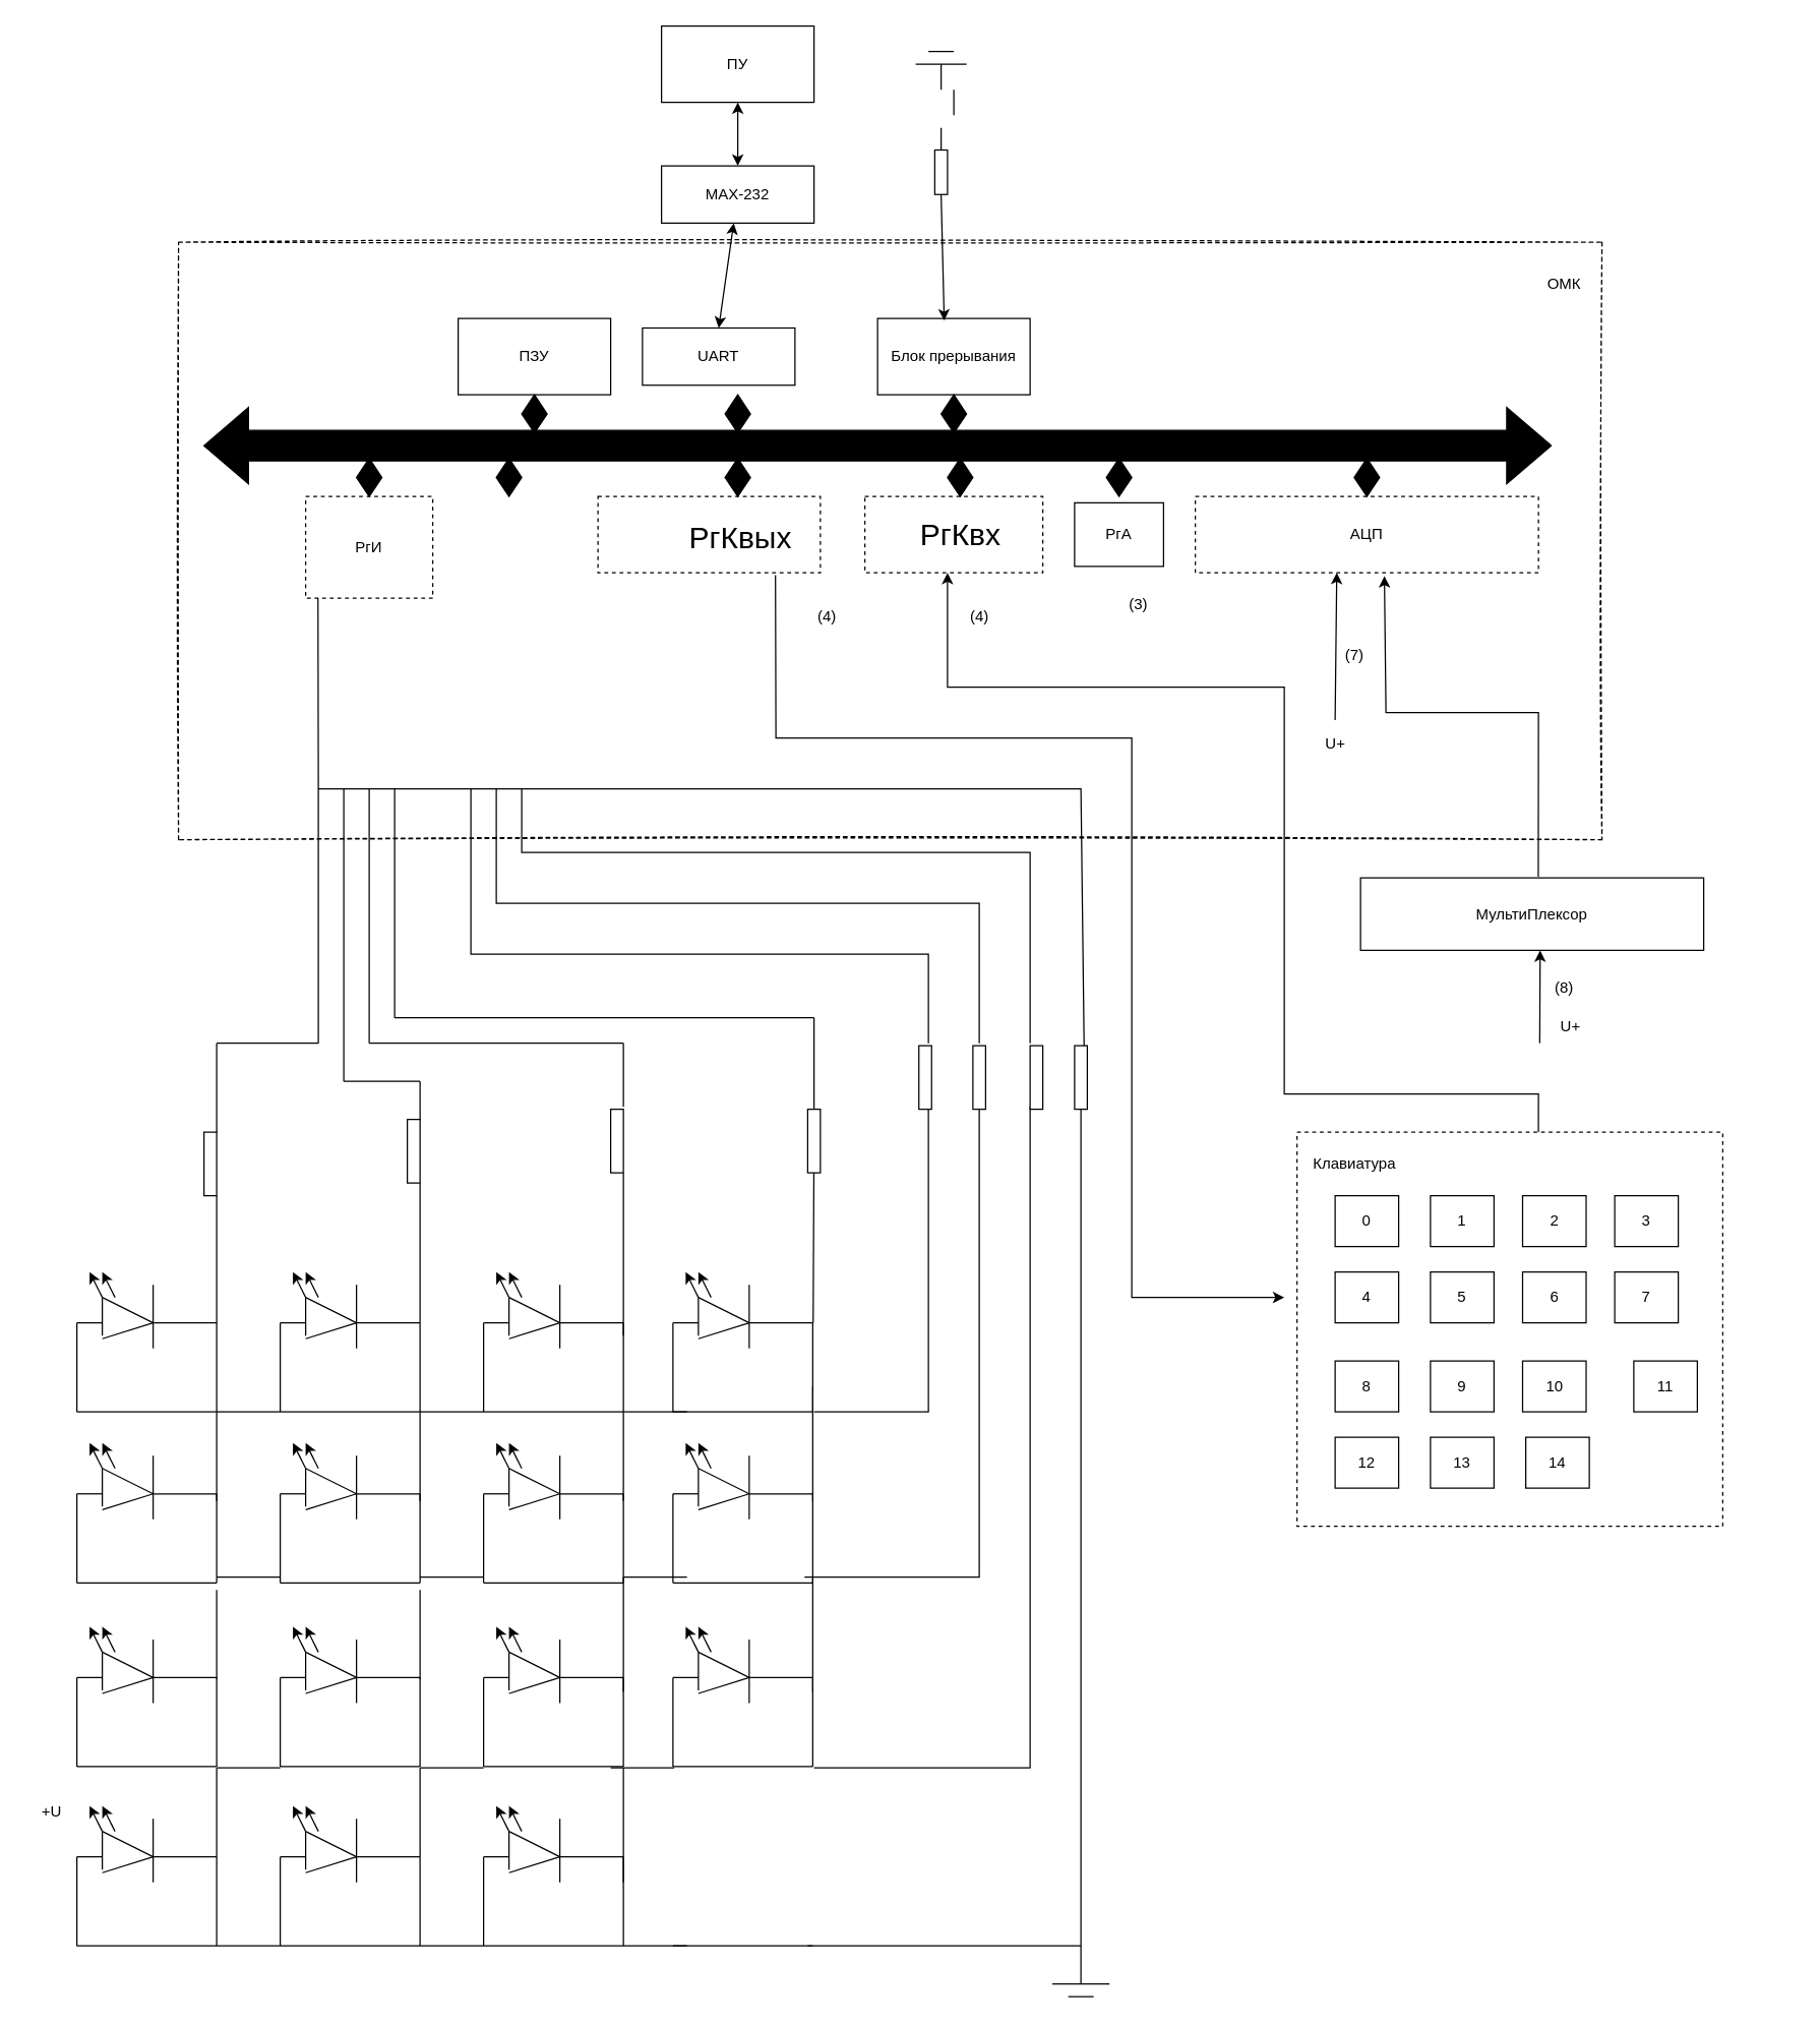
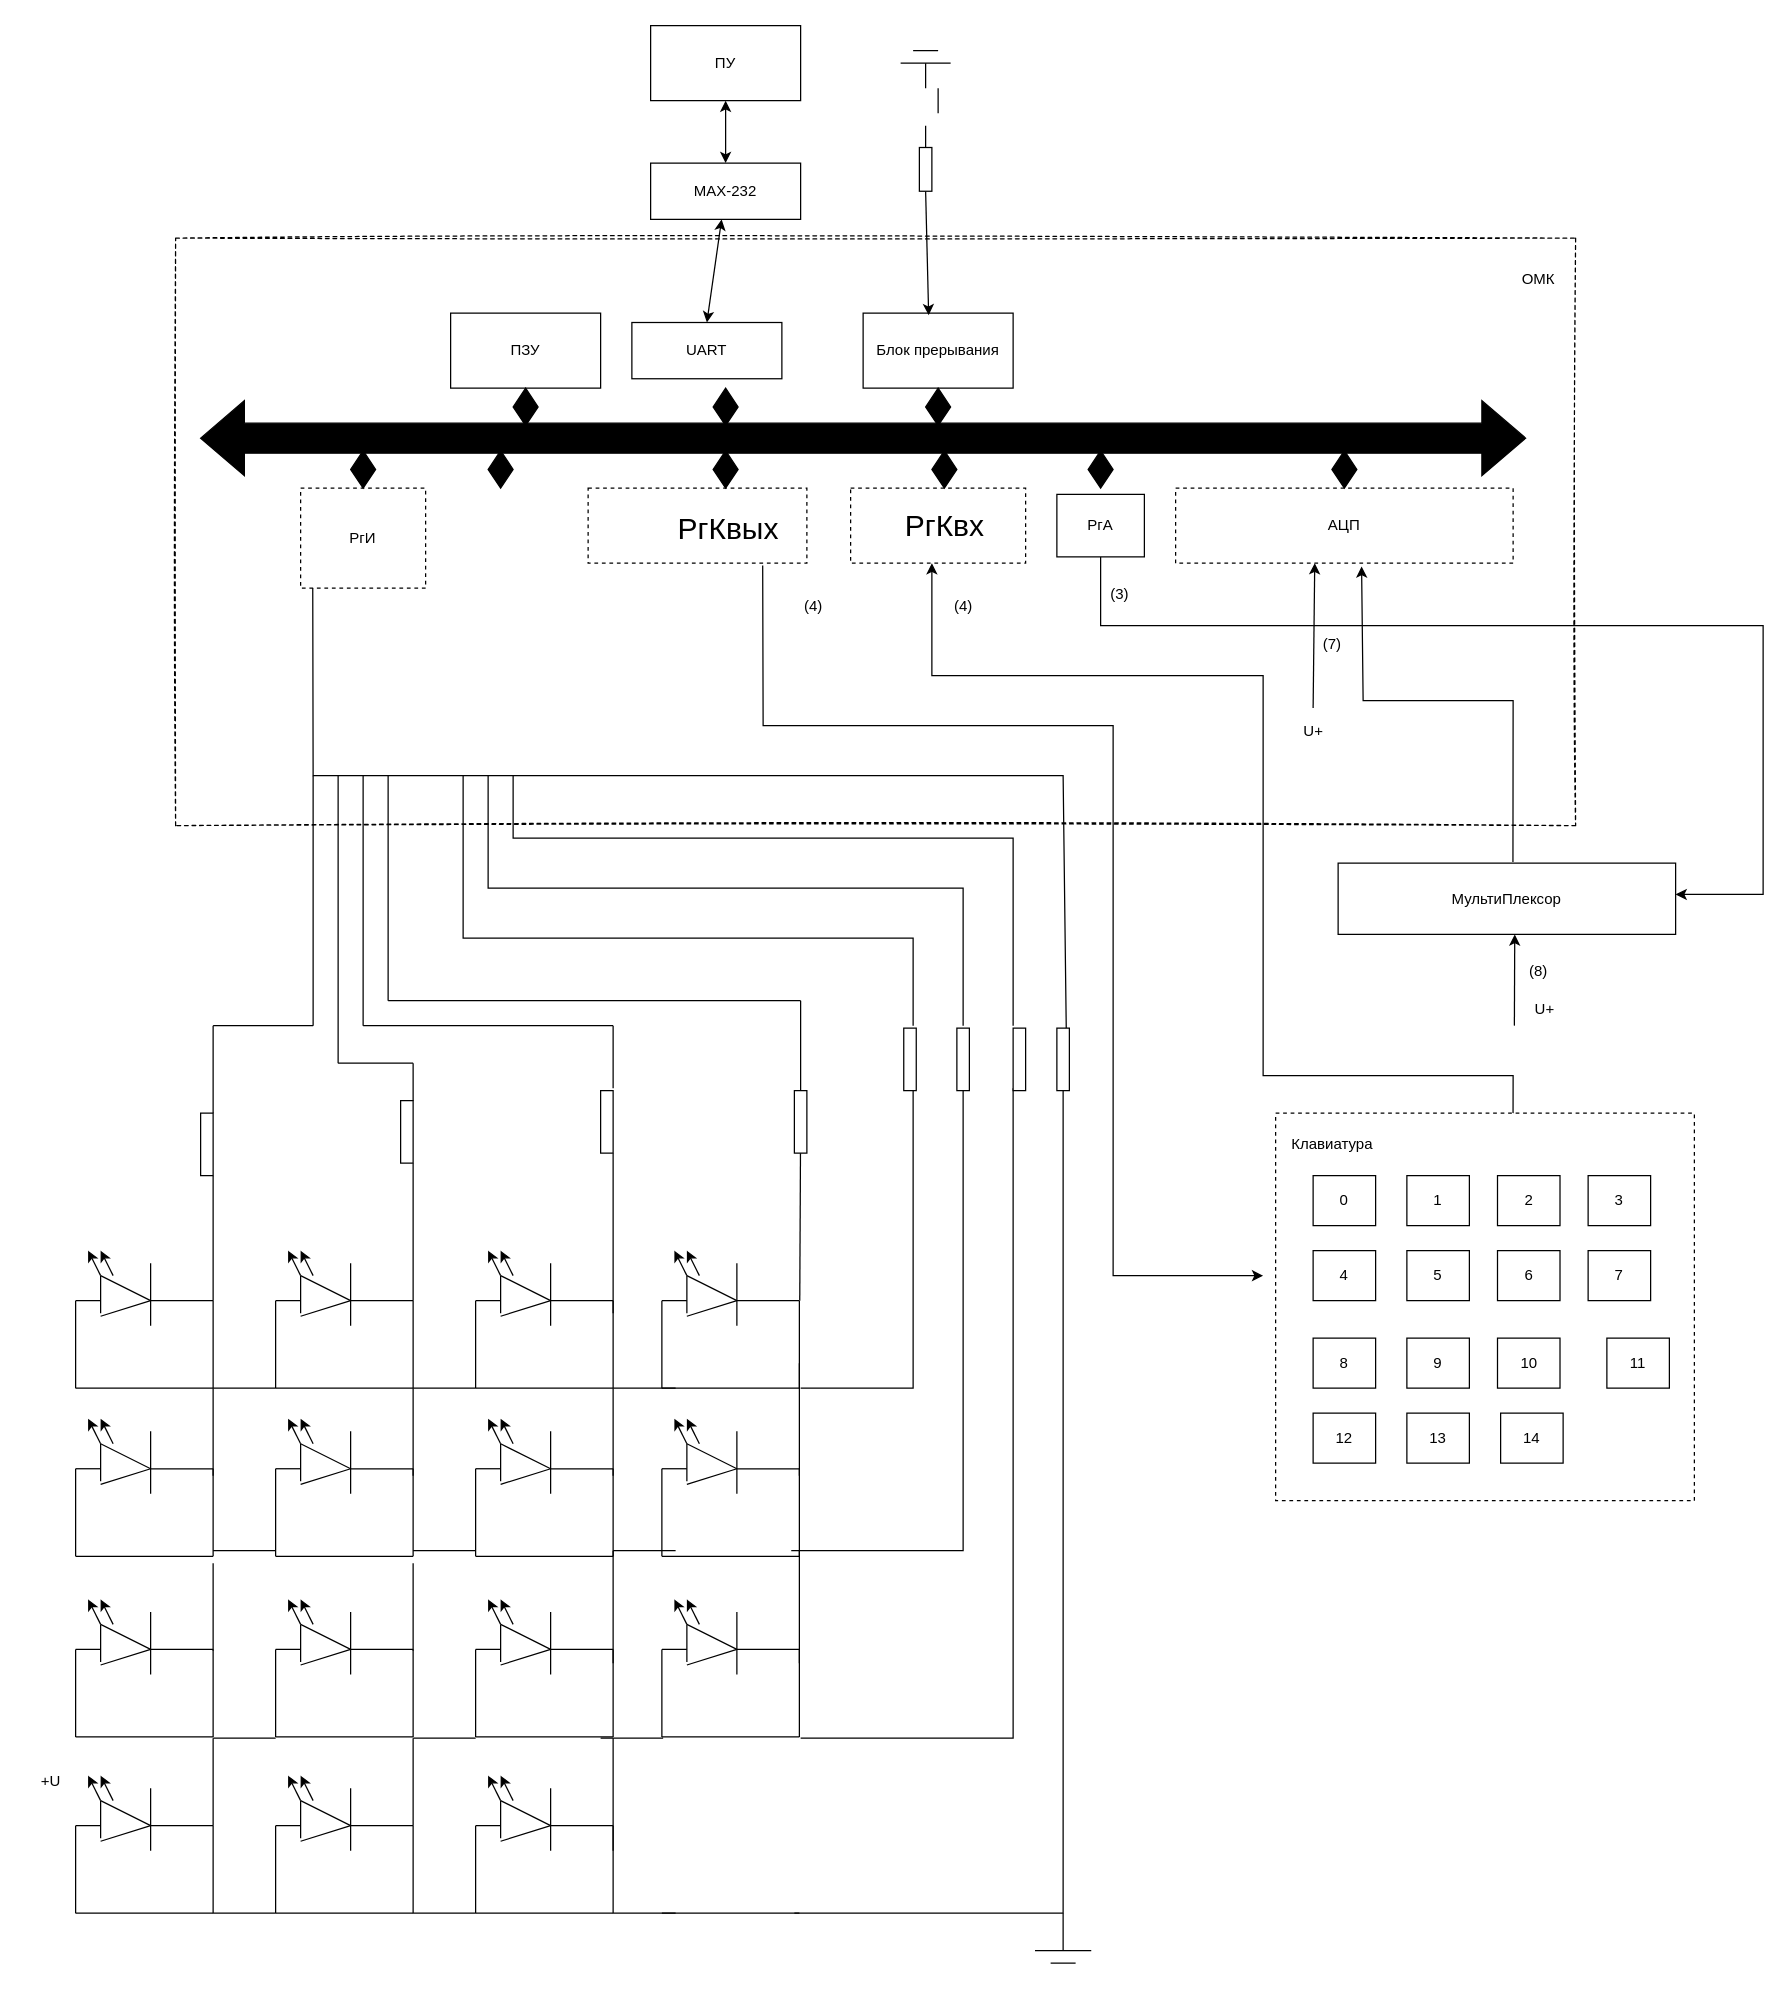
+ <mxCell id="290" value="" style="endArrow=classic;html=1;rounded=0;exitX=0.5;exitY=1;exitDx=0;exitDy=0;entryX=1;entryY=0.439;entryDx=0;entryDy=0;entryPerimeter=0;" parent="1" source="20" target="274" edge="1"><mxGeometry width="50" height="50" relative="1" as="geometry"><mxPoint x="930" y="530" as="sourcePoint" /><mxPoint x="1410" y="720" as="targetPoint" /><Array as="points"><mxPoint x="880" y="500" /><mxPoint x="1410" y="500" /><mxPoint x="1410" y="715" /></Array></mxGeometry></mxCell>
